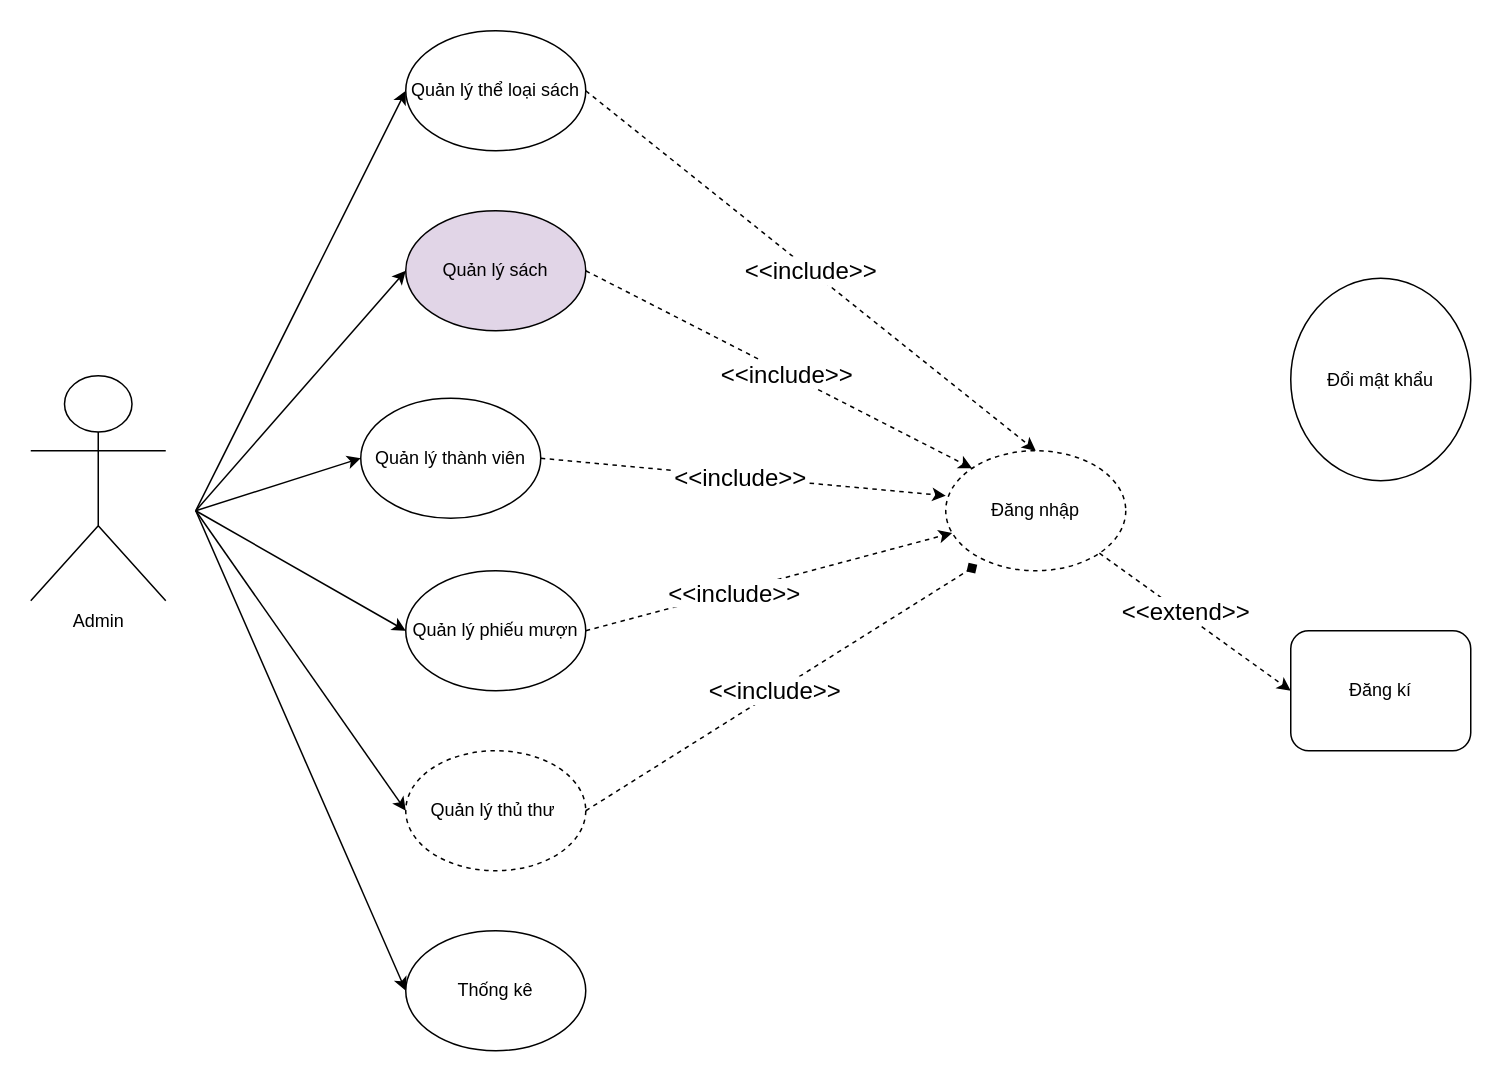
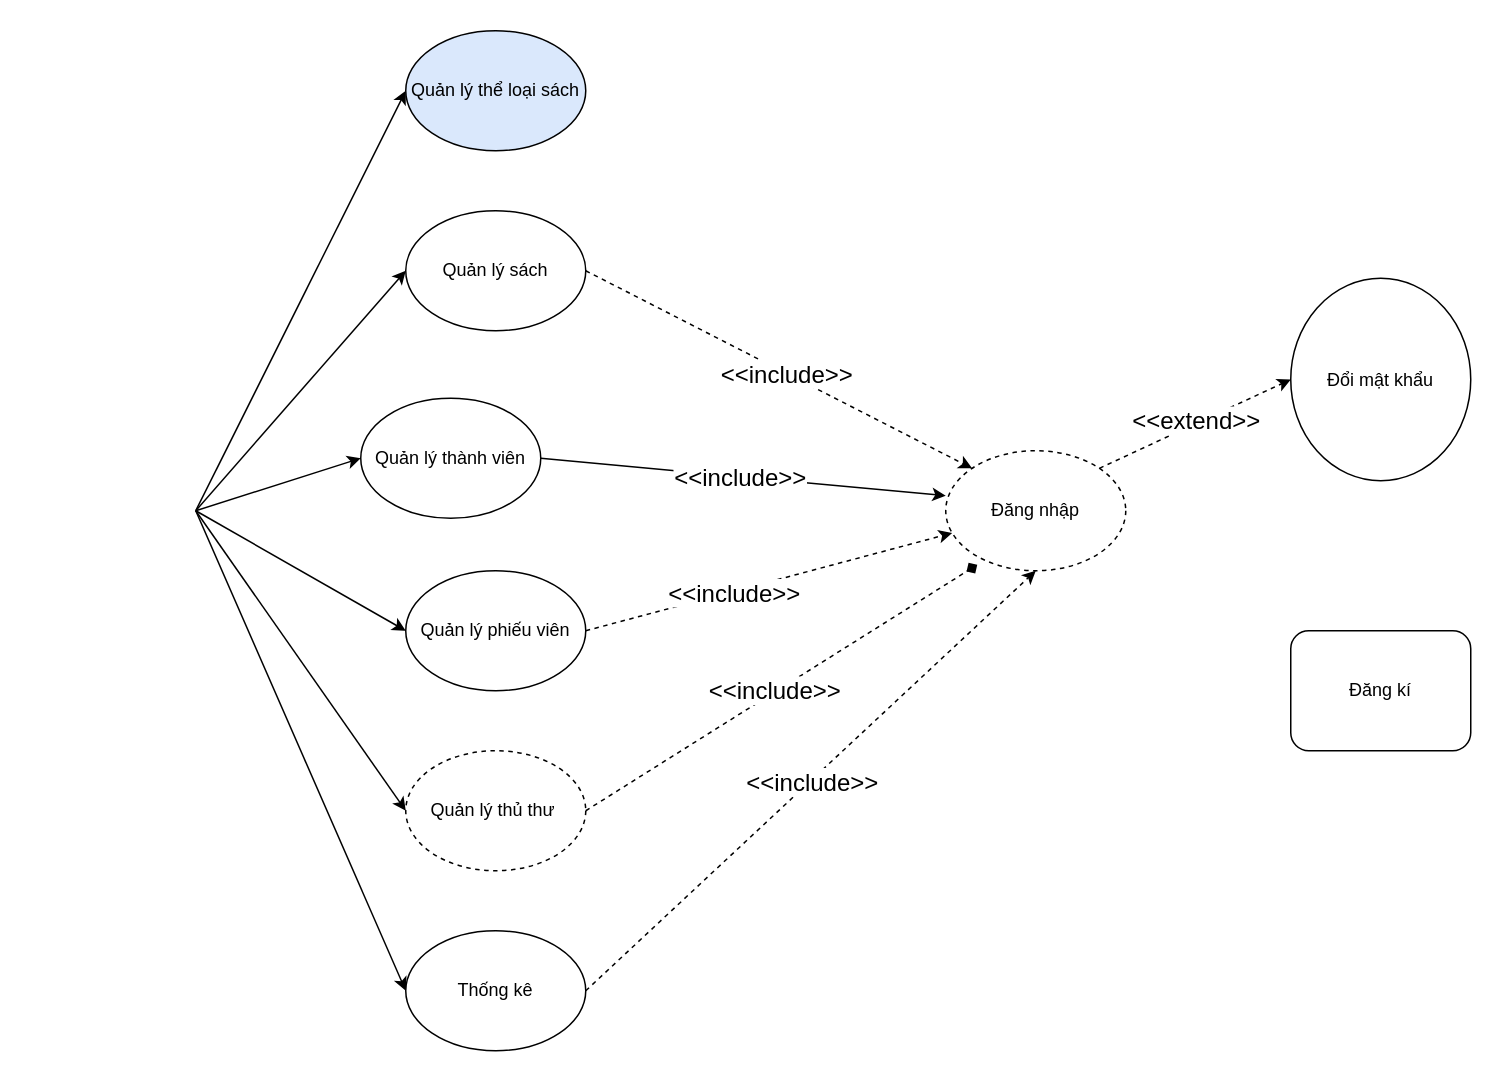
- <mxCell id="3" value="Quản lý thể loại sách" style="ellipse;whiteSpace=wrap;html=1;" parent="1" vertex="1"><mxGeometry x="270" y="20" width="120" height="80" as="geometry" /></mxCell>
+ <mxCell id="3" value="Quản lý thể loại sách" style="ellipse;whiteSpace=wrap;html=1;fillColor=#dae8fc;" parent="1" vertex="1"><mxGeometry x="270" y="20" width="120" height="80" as="geometry" /></mxCell>
- <mxCell id="18" value="" style="endArrow=classic;html=1;rounded=0;dashed=1;exitX=1;exitY=0.5;exitDx=0;exitDy=0;entryX=0.5;entryY=0;entryDx=0;entryDy=0;" parent="1" source="3" target="15" edge="1"><mxGeometry width="50" height="50" relative="1" as="geometry"><mxPoint x="500" y="410" as="sourcePoint" /><mxPoint x="550" y="360" as="targetPoint" /></mxGeometry></mxCell>
- <mxCell id="19" value="&amp;lt;&amp;lt;include&amp;gt;&amp;gt;" style="edgeLabel;html=1;align=center;verticalAlign=middle;resizable=0;points=[];fontSize=16;" parent="18" vertex="1" connectable="0"><mxGeometry relative="1" as="geometry"><mxPoint as="offset" /></mxGeometry></mxCell>
- <mxCell id="4" value="Quản lý sách" style="ellipse;whiteSpace=wrap;html=1;fillColor=#e1d5e7;" parent="1" vertex="1"><mxGeometry x="270" y="140" width="120" height="80" as="geometry" /></mxCell>
+ <mxCell id="4" value="Quản lý sách" style="ellipse;whiteSpace=wrap;html=1;" parent="1" vertex="1"><mxGeometry x="270" y="140" width="120" height="80" as="geometry" /></mxCell>
+ <mxCell id="30" value="" style="endArrow=classic;html=1;rounded=0;exitX=1;exitY=0;exitDx=0;exitDy=0;entryX=0;entryY=0.5;entryDx=0;entryDy=0;dashed=1;" parent="1" source="15" target="16" edge="1"><mxGeometry width="50" height="50" relative="1" as="geometry"><mxPoint x="810" y="280" as="sourcePoint" /><mxPoint x="860" y="230" as="targetPoint" /></mxGeometry></mxCell>
+ <mxCell id="31" value="&amp;lt;&amp;lt;extend&amp;gt;&amp;gt;" style="edgeLabel;html=1;align=center;verticalAlign=middle;resizable=0;points=[];fontSize=16;" parent="30" vertex="1" connectable="0"><mxGeometry x="0.026" y="2" relative="1" as="geometry"><mxPoint as="offset" /></mxGeometry></mxCell>
- <mxCell id="22" value="" style="endArrow=classic;html=1;rounded=0;exitX=1;exitY=0.5;exitDx=0;exitDy=0;dashed=1;entryX=0;entryY=0.375;entryDx=0;entryDy=0;entryPerimeter=0;" parent="1" source="5" target="15" edge="1"><mxGeometry width="50" height="50" relative="1" as="geometry"><mxPoint x="500" y="410" as="sourcePoint" /><mxPoint x="550" y="360" as="targetPoint" /></mxGeometry></mxCell>
+ <mxCell id="22" value="" style="endArrow=classic;html=1;rounded=0;exitX=1;exitY=0.5;exitDx=0;exitDy=0;dashed=0;entryX=0;entryY=0.375;entryDx=0;entryDy=0;entryPerimeter=0;" parent="1" source="5" target="15" edge="1"><mxGeometry width="50" height="50" relative="1" as="geometry"><mxPoint x="500" y="410" as="sourcePoint" /><mxPoint x="550" y="360" as="targetPoint" /></mxGeometry></mxCell>
- <mxCell id="2" value="Admin&lt;br&gt;" style="shape=umlActor;verticalLabelPosition=bottom;verticalAlign=top;html=1;outlineConnect=0;" parent="1" vertex="1"><mxGeometry x="20" y="250" width="90" height="150" as="geometry" /></mxCell>
- <mxCell id="6" value="Quản lý phiếu mượn" style="ellipse;whiteSpace=wrap;html=1;" parent="1" vertex="1"><mxGeometry x="270" y="380" width="120" height="80" as="geometry" /></mxCell>
+ <mxCell id="6" value="Quản lý phiếu viên" style="ellipse;whiteSpace=wrap;html=1;" parent="1" vertex="1"><mxGeometry x="270" y="380" width="120" height="80" as="geometry" /></mxCell>
- <mxCell id="32" value="" style="endArrow=classic;html=1;rounded=0;exitX=1;exitY=1;exitDx=0;exitDy=0;entryX=0;entryY=0.5;entryDx=0;entryDy=0;dashed=1;" parent="1" source="15" target="17" edge="1"><mxGeometry width="50" height="50" relative="1" as="geometry"><mxPoint x="742" y="322" as="sourcePoint" /><mxPoint x="870" y="235" as="targetPoint" /></mxGeometry></mxCell>
- <mxCell id="33" value="&amp;lt;&amp;lt;extend&amp;gt;&amp;gt;" style="edgeLabel;html=1;align=center;verticalAlign=middle;resizable=0;points=[];fontSize=16;" parent="32" vertex="1" connectable="0"><mxGeometry x="-0.117" y="2" relative="1" as="geometry"><mxPoint as="offset" /></mxGeometry></mxCell>
+ <mxCell id="28" value="" style="endArrow=classic;html=1;rounded=0;exitX=1;exitY=0.5;exitDx=0;exitDy=0;dashed=1;entryX=0.5;entryY=1;entryDx=0;entryDy=0;" parent="1" source="8" target="15" edge="1"><mxGeometry width="50" height="50" relative="1" as="geometry"><mxPoint x="390" y="660" as="sourcePoint" /><mxPoint x="690" y="380" as="targetPoint" /></mxGeometry></mxCell>
+ <mxCell id="29" value="&amp;lt;&amp;lt;include&amp;gt;&amp;gt;" style="edgeLabel;html=1;align=center;verticalAlign=middle;resizable=0;points=[];fontSize=16;" parent="28" vertex="1" connectable="0"><mxGeometry x="0.0" y="-1" relative="1" as="geometry"><mxPoint as="offset" /></mxGeometry></mxCell>
